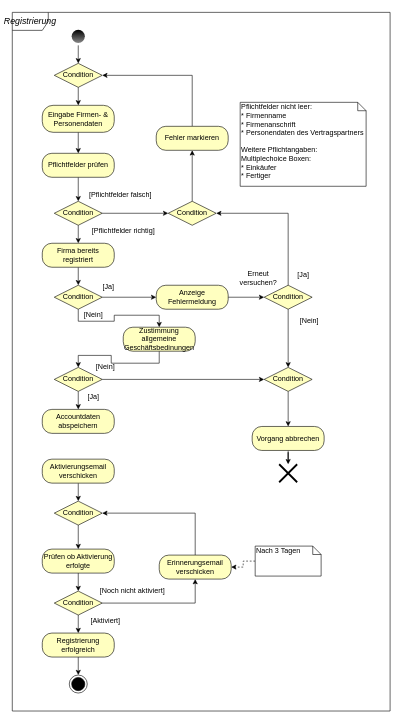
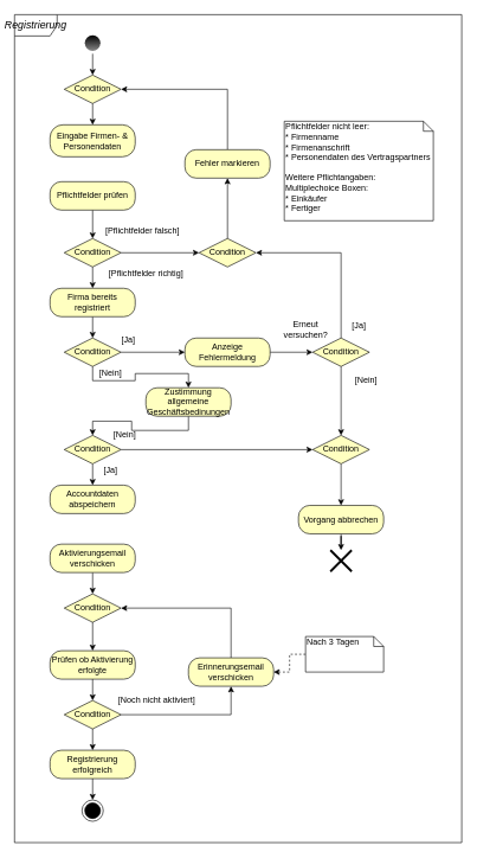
- <mxCell id="6" style="edgeStyle=orthogonalEdgeStyle;rounded=0;orthogonalLoop=1;jettySize=auto;html=1;exitX=0.5;exitY=1;exitDx=0;exitDy=0;entryX=0.5;entryY=0;entryDx=0;entryDy=0;strokeColor=#000000;" parent="1" source="7" target="12" edge="1"><mxGeometry relative="1" as="geometry" /></mxCell>
- <mxCell id="64" value="Nach 3 Tagen" style="shape=note;whiteSpace=wrap;html=1;size=14;verticalAlign=top;align=left;spacingTop=-6;strokeColor=#000000;gradientColor=none;" vertex="1" parent="1"><mxGeometry x="425" y="910" width="110" height="50" as="geometry" /></mxCell>
+ <mxCell id="64" value="Nach 3 Tagen" style="shape=note;whiteSpace=wrap;html=1;size=14;verticalAlign=top;align=left;spacingTop=-6;strokeColor=#000000;gradientColor=none;" vertex="1" parent="1"><mxGeometry x="430" y="895" width="110" height="50" as="geometry" /></mxCell>
- <mxCell id="66" value="[Aktiviert]" style="text;html=1;align=center;verticalAlign=middle;resizable=0;points=[];autosize=1;" vertex="1" parent="1"><mxGeometry x="145" y="1025" width="60" height="20" as="geometry" /></mxCell>
